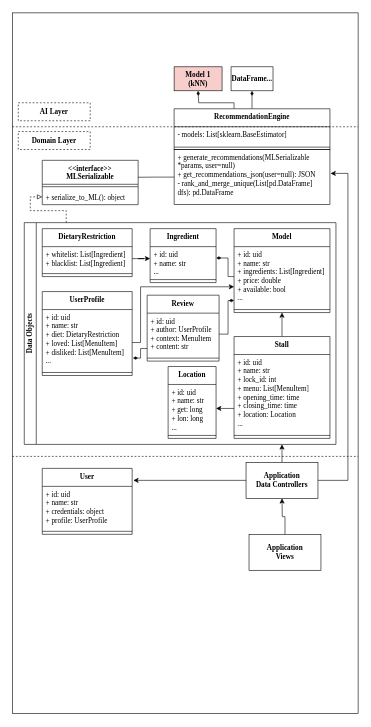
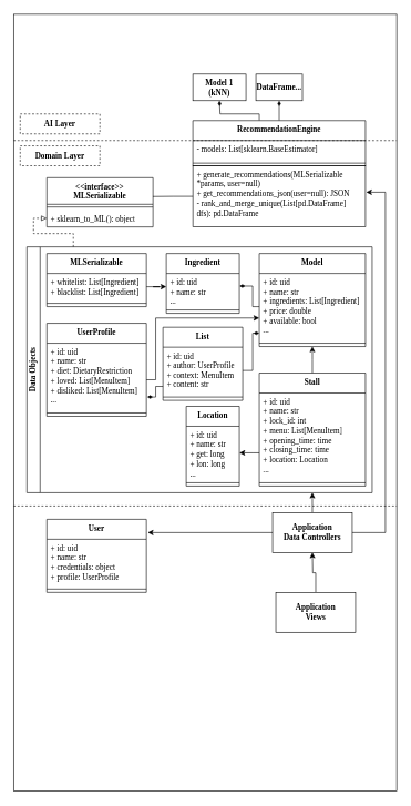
- <mxCell id="56" value="Model 1&lt;div&gt;(kNN)&lt;/div&gt;" style="rounded=0;whiteSpace=wrap;html=1;fontFamily=Times New Roman;fontStyle=1;fillColor=#f8cecc;" parent="1" vertex="1"><mxGeometry x="290" y="110" width="80" height="40" as="geometry" /></mxCell>
+ <mxCell id="56" value="Model 1&lt;div&gt;(kNN)&lt;/div&gt;" style="rounded=0;whiteSpace=wrap;html=1;fontFamily=Times New Roman;fontStyle=1" parent="1" vertex="1"><mxGeometry x="290" y="110" width="80" height="40" as="geometry" /></mxCell>
- <mxCell id="5" value="+ serialize_to_ML(): object" style="text;strokeColor=none;fillColor=none;align=left;verticalAlign=top;spacingLeft=4;spacingRight=4;overflow=hidden;rotatable=0;points=[[0,0.5],[1,0.5]];portConstraint=eastwest;whiteSpace=wrap;html=1;fontFamily=Times New Roman;" parent="3" vertex="1"><mxGeometry y="48" width="160" height="26" as="geometry" /></mxCell>
+ <mxCell id="5" value="+ sklearn_to_ML(): object" style="text;strokeColor=none;fillColor=none;align=left;verticalAlign=top;spacingLeft=4;spacingRight=4;overflow=hidden;rotatable=0;points=[[0,0.5],[1,0.5]];portConstraint=eastwest;whiteSpace=wrap;html=1;fontFamily=Times New Roman;" parent="3" vertex="1"><mxGeometry y="48" width="160" height="26" as="geometry" /></mxCell>
- <mxCell id="18" value="&lt;font face=&quot;Times New Roman&quot;&gt;DietaryRestriction&lt;/font&gt;" style="swimlane;fontStyle=1;align=center;verticalAlign=top;childLayout=stackLayout;horizontal=1;startSize=30;horizontalStack=0;resizeParent=1;resizeParentMax=0;resizeLast=0;collapsible=1;marginBottom=0;whiteSpace=wrap;html=1;" parent="1" vertex="1"><mxGeometry x="70" y="380" width="150" height="80" as="geometry" /></mxCell>
+ <mxCell id="18" value="&lt;font face=&quot;Times New Roman&quot;&gt;MLSerializable&lt;/font&gt;" style="swimlane;fontStyle=1;align=center;verticalAlign=top;childLayout=stackLayout;horizontal=1;startSize=30;horizontalStack=0;resizeParent=1;resizeParentMax=0;resizeLast=0;collapsible=1;marginBottom=0;whiteSpace=wrap;html=1;" parent="1" vertex="1"><mxGeometry x="70" y="380" width="150" height="80" as="geometry" /></mxCell>
- <mxCell id="39" value="&lt;font face=&quot;Times New Roman&quot;&gt;Review&lt;/font&gt;" style="swimlane;fontStyle=1;align=center;verticalAlign=top;childLayout=stackLayout;horizontal=1;startSize=30;horizontalStack=0;resizeParent=1;resizeParentMax=0;resizeLast=0;collapsible=1;marginBottom=0;whiteSpace=wrap;html=1;" parent="1" vertex="1"><mxGeometry x="245" y="491" width="120" height="110" as="geometry" /></mxCell>
+ <mxCell id="39" value="&lt;font face=&quot;Times New Roman&quot;&gt;List&lt;/font&gt;" style="swimlane;fontStyle=1;align=center;verticalAlign=top;childLayout=stackLayout;horizontal=1;startSize=30;horizontalStack=0;resizeParent=1;resizeParentMax=0;resizeLast=0;collapsible=1;marginBottom=0;whiteSpace=wrap;html=1;" parent="1" vertex="1"><mxGeometry x="245" y="491" width="120" height="110" as="geometry" /></mxCell>
